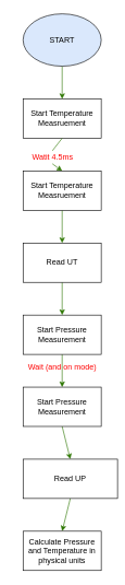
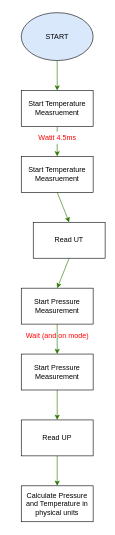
- <mxCell id="18" value="&lt;font color=&quot;#ff0000&quot;&gt;Watit 4.5ms&lt;/font&gt;" style="text;html=1;align=center;verticalAlign=middle;resizable=0;points=[];autosize=1;strokeColor=none;" parent="1" vertex="1"><mxGeometry x="40" y="229" width="80" height="20" as="geometry" /></mxCell>
+ <mxCell id="18" value="&lt;font color=&quot;#ff0000&quot;&gt;Watit 4.5ms&lt;/font&gt;" style="text;html=1;align=center;verticalAlign=middle;resizable=0;points=[];autosize=1;strokeColor=none;" parent="1" vertex="1"><mxGeometry x="55" y="219" width="80" height="20" as="geometry" /></mxCell>
- <mxCell id="9" value="Read UT" style="rounded=0;whiteSpace=wrap;html=1;" parent="1" vertex="1"><mxGeometry x="35" y="370" width="120" height="60" as="geometry" /></mxCell>
+ <mxCell id="9" value="Read UT" style="rounded=0;whiteSpace=wrap;html=1;" parent="1" vertex="1"><mxGeometry x="55" y="370" width="120" height="60" as="geometry" /></mxCell>
- <mxCell id="16" value="Read UP" style="rounded=0;whiteSpace=wrap;html=1;" parent="1" vertex="1"><mxGeometry x="35" y="700" width="145" height="60" as="geometry" /></mxCell>
+ <mxCell id="16" value="Read UP" style="rounded=0;whiteSpace=wrap;html=1;" parent="1" vertex="1"><mxGeometry x="35" y="700" width="120" height="60" as="geometry" /></mxCell>
